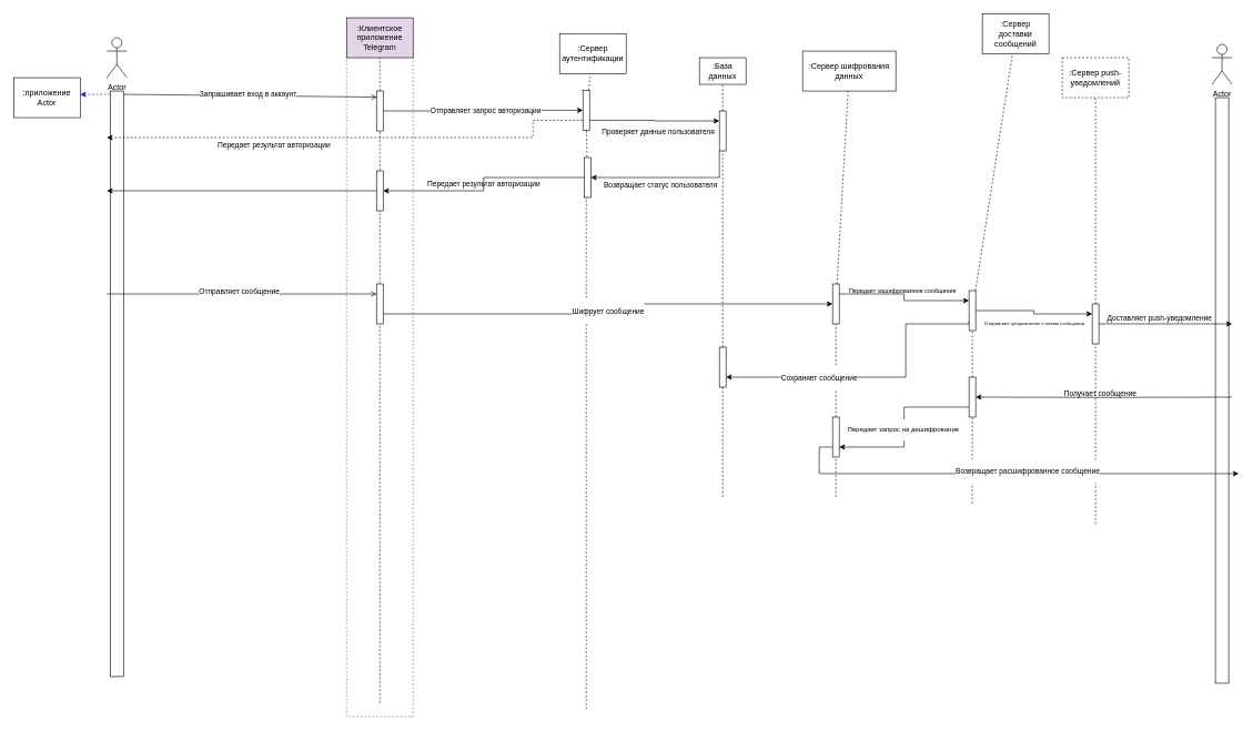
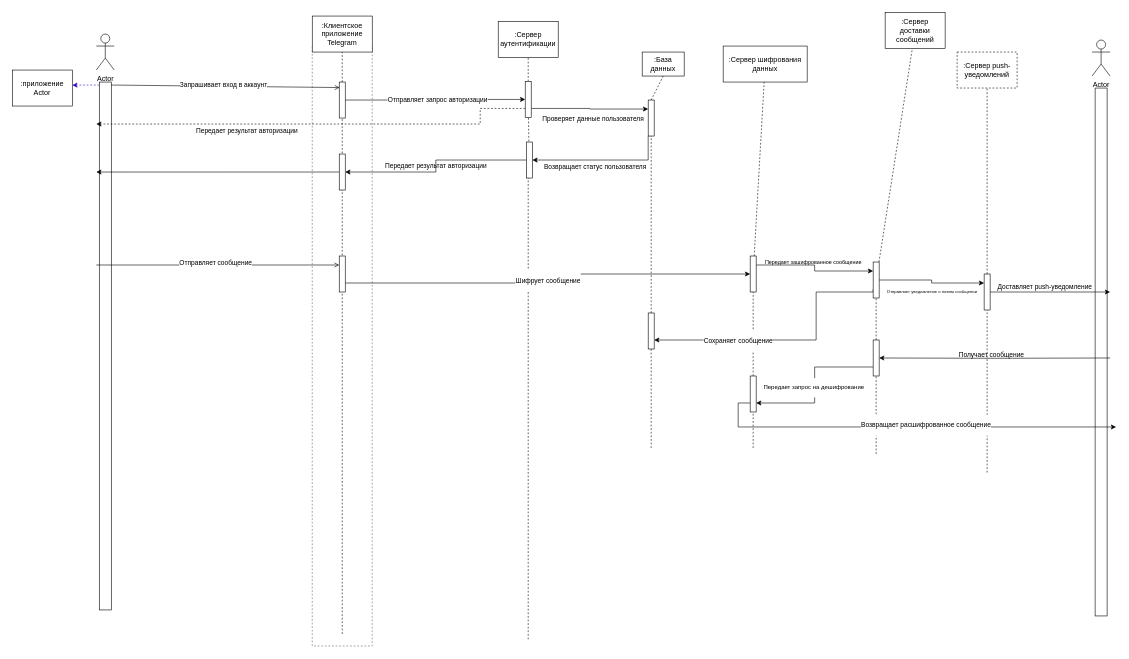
- <mxCell id="6" value="&lt;p data-pm-slice=&quot;1 1 [&amp;quot;ordered_list&amp;quot;,{&amp;quot;spread&amp;quot;:true,&amp;quot;startingNumber&amp;quot;:1,&amp;quot;start&amp;quot;:47,&amp;quot;end&amp;quot;:3211},&amp;quot;regular_list_item&amp;quot;,{&amp;quot;start&amp;quot;:47,&amp;quot;end&amp;quot;:162},&amp;quot;list&amp;quot;,{&amp;quot;spread&amp;quot;:false,&amp;quot;start&amp;quot;:101,&amp;quot;end&amp;quot;:162},&amp;quot;regular_list_item&amp;quot;,{&amp;quot;start&amp;quot;:101,&amp;quot;end&amp;quot;:162}]&quot;&gt;:Клиентское приложение Telegram&lt;/p&gt;" style="rounded=0;dashed=0;whiteSpace=wrap;html=1;fillColor=#e1d5e7;" vertex="1" parent="1"><mxGeometry x="520" y="26" width="100" height="60" as="geometry" /></mxCell>
+ <mxCell id="6" value="&lt;p data-pm-slice=&quot;1 1 [&amp;quot;ordered_list&amp;quot;,{&amp;quot;spread&amp;quot;:true,&amp;quot;startingNumber&amp;quot;:1,&amp;quot;start&amp;quot;:47,&amp;quot;end&amp;quot;:3211},&amp;quot;regular_list_item&amp;quot;,{&amp;quot;start&amp;quot;:47,&amp;quot;end&amp;quot;:162},&amp;quot;list&amp;quot;,{&amp;quot;spread&amp;quot;:false,&amp;quot;start&amp;quot;:101,&amp;quot;end&amp;quot;:162},&amp;quot;regular_list_item&amp;quot;,{&amp;quot;start&amp;quot;:101,&amp;quot;end&amp;quot;:162}]&quot;&gt;:Клиентское приложение Telegram&lt;/p&gt;" style="rounded=0;dashed=0;whiteSpace=wrap;html=1;" vertex="1" parent="1"><mxGeometry x="520" y="26" width="100" height="60" as="geometry" /></mxCell>
- <mxCell id="14" value="&lt;p data-pm-slice=&quot;1 1 [&amp;quot;ordered_list&amp;quot;,{&amp;quot;spread&amp;quot;:true,&amp;quot;startingNumber&amp;quot;:1,&amp;quot;start&amp;quot;:47,&amp;quot;end&amp;quot;:3211},&amp;quot;regular_list_item&amp;quot;,{&amp;quot;start&amp;quot;:47,&amp;quot;end&amp;quot;:162},&amp;quot;list&amp;quot;,{&amp;quot;spread&amp;quot;:false,&amp;quot;start&amp;quot;:101,&amp;quot;end&amp;quot;:162},&amp;quot;regular_list_item&amp;quot;,{&amp;quot;start&amp;quot;:101,&amp;quot;end&amp;quot;:162}]&quot;&gt;:&lt;span style=&quot;background-color: initial;&quot;&gt;Сервер аутентификации&lt;/span&gt;&lt;/p&gt;" style="rounded=0;dashed=0;whiteSpace=wrap;html=1;" vertex="1" parent="1"><mxGeometry x="840" y="50" width="100" height="60" as="geometry" /></mxCell>
+ <mxCell id="14" value="&lt;p data-pm-slice=&quot;1 1 [&amp;quot;ordered_list&amp;quot;,{&amp;quot;spread&amp;quot;:true,&amp;quot;startingNumber&amp;quot;:1,&amp;quot;start&amp;quot;:47,&amp;quot;end&amp;quot;:3211},&amp;quot;regular_list_item&amp;quot;,{&amp;quot;start&amp;quot;:47,&amp;quot;end&amp;quot;:162},&amp;quot;list&amp;quot;,{&amp;quot;spread&amp;quot;:false,&amp;quot;start&amp;quot;:101,&amp;quot;end&amp;quot;:162},&amp;quot;regular_list_item&amp;quot;,{&amp;quot;start&amp;quot;:101,&amp;quot;end&amp;quot;:162}]&quot;&gt;:&lt;span style=&quot;background-color: initial;&quot;&gt;Сервер аутентификации&lt;/span&gt;&lt;/p&gt;" style="rounded=0;dashed=0;whiteSpace=wrap;html=1;" vertex="1" parent="1"><mxGeometry x="830" y="35" width="100" height="60" as="geometry" /></mxCell>
- <mxCell id="23" value="&lt;p data-pm-slice=&quot;1 1 [&amp;quot;ordered_list&amp;quot;,{&amp;quot;spread&amp;quot;:true,&amp;quot;startingNumber&amp;quot;:1,&amp;quot;start&amp;quot;:47,&amp;quot;end&amp;quot;:3211},&amp;quot;regular_list_item&amp;quot;,{&amp;quot;start&amp;quot;:47,&amp;quot;end&amp;quot;:162},&amp;quot;list&amp;quot;,{&amp;quot;spread&amp;quot;:false,&amp;quot;start&amp;quot;:101,&amp;quot;end&amp;quot;:162},&amp;quot;regular_list_item&amp;quot;,{&amp;quot;start&amp;quot;:101,&amp;quot;end&amp;quot;:162}]&quot;&gt;:&lt;span style=&quot;background-color: initial;&quot;&gt;База данных&lt;/span&gt;&lt;/p&gt;" style="rounded=0;dashed=0;whiteSpace=wrap;html=1;" vertex="1" parent="1"><mxGeometry x="1050" y="86" width="70" height="40" as="geometry" /></mxCell>
+ <mxCell id="23" value="&lt;p data-pm-slice=&quot;1 1 [&amp;quot;ordered_list&amp;quot;,{&amp;quot;spread&amp;quot;:true,&amp;quot;startingNumber&amp;quot;:1,&amp;quot;start&amp;quot;:47,&amp;quot;end&amp;quot;:3211},&amp;quot;regular_list_item&amp;quot;,{&amp;quot;start&amp;quot;:47,&amp;quot;end&amp;quot;:162},&amp;quot;list&amp;quot;,{&amp;quot;spread&amp;quot;:false,&amp;quot;start&amp;quot;:101,&amp;quot;end&amp;quot;:162},&amp;quot;regular_list_item&amp;quot;,{&amp;quot;start&amp;quot;:101,&amp;quot;end&amp;quot;:162}]&quot;&gt;:&lt;span style=&quot;background-color: initial;&quot;&gt;База данных&lt;/span&gt;&lt;/p&gt;" style="rounded=0;dashed=0;whiteSpace=wrap;html=1;" vertex="1" parent="1"><mxGeometry x="1070" y="86" width="70" height="40" as="geometry" /></mxCell>
